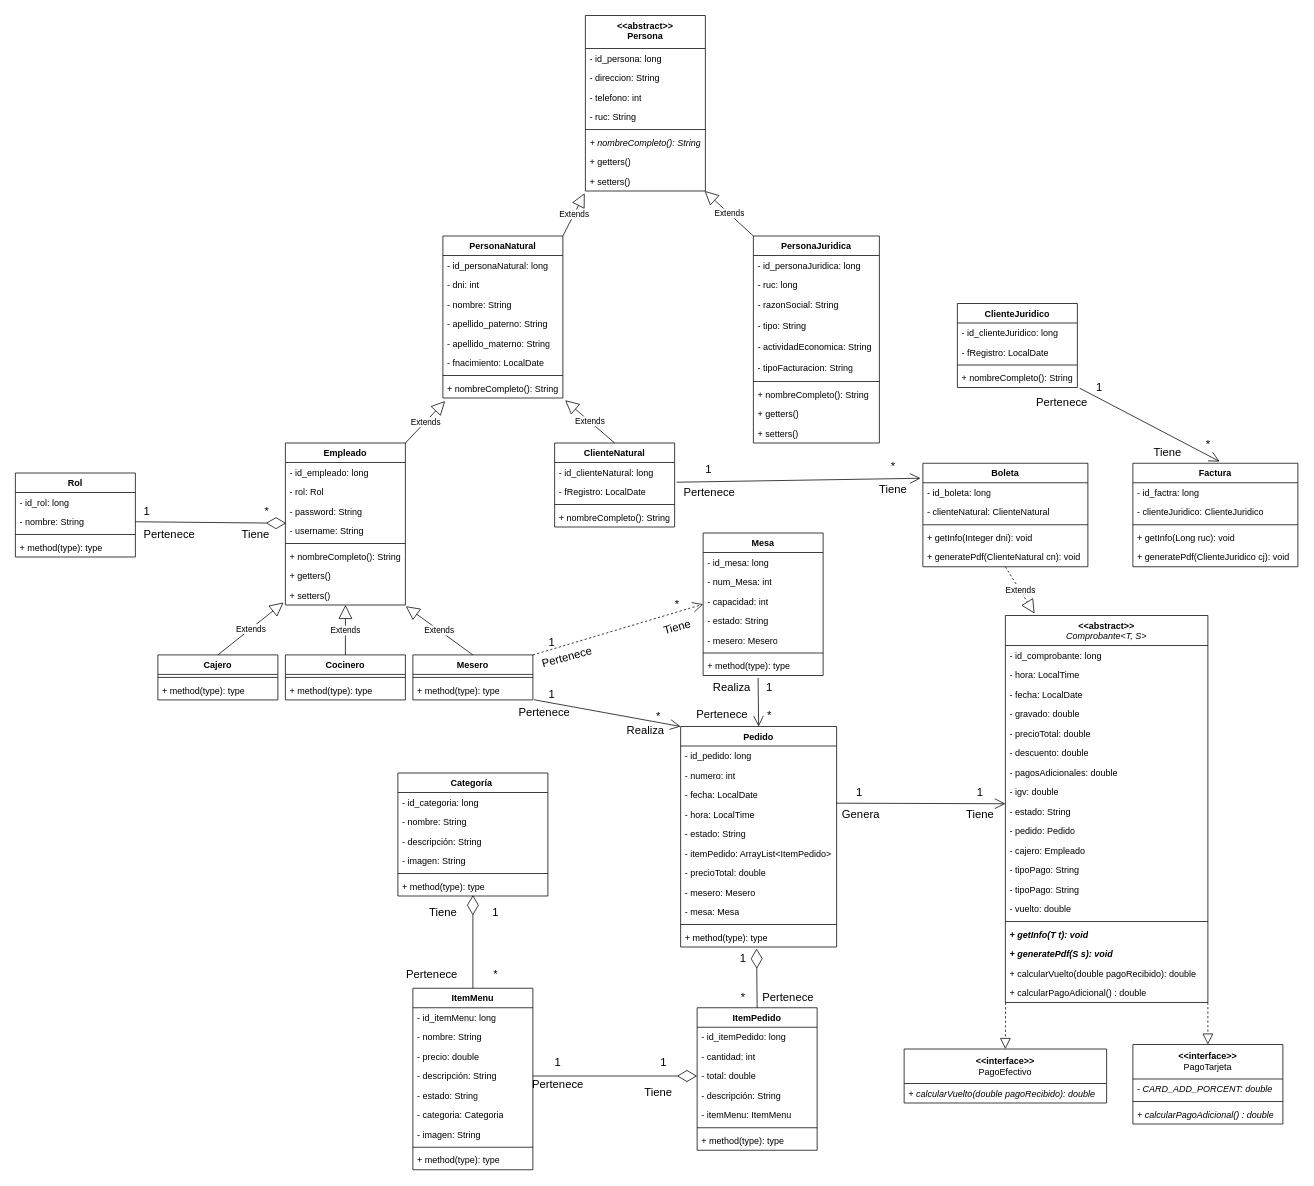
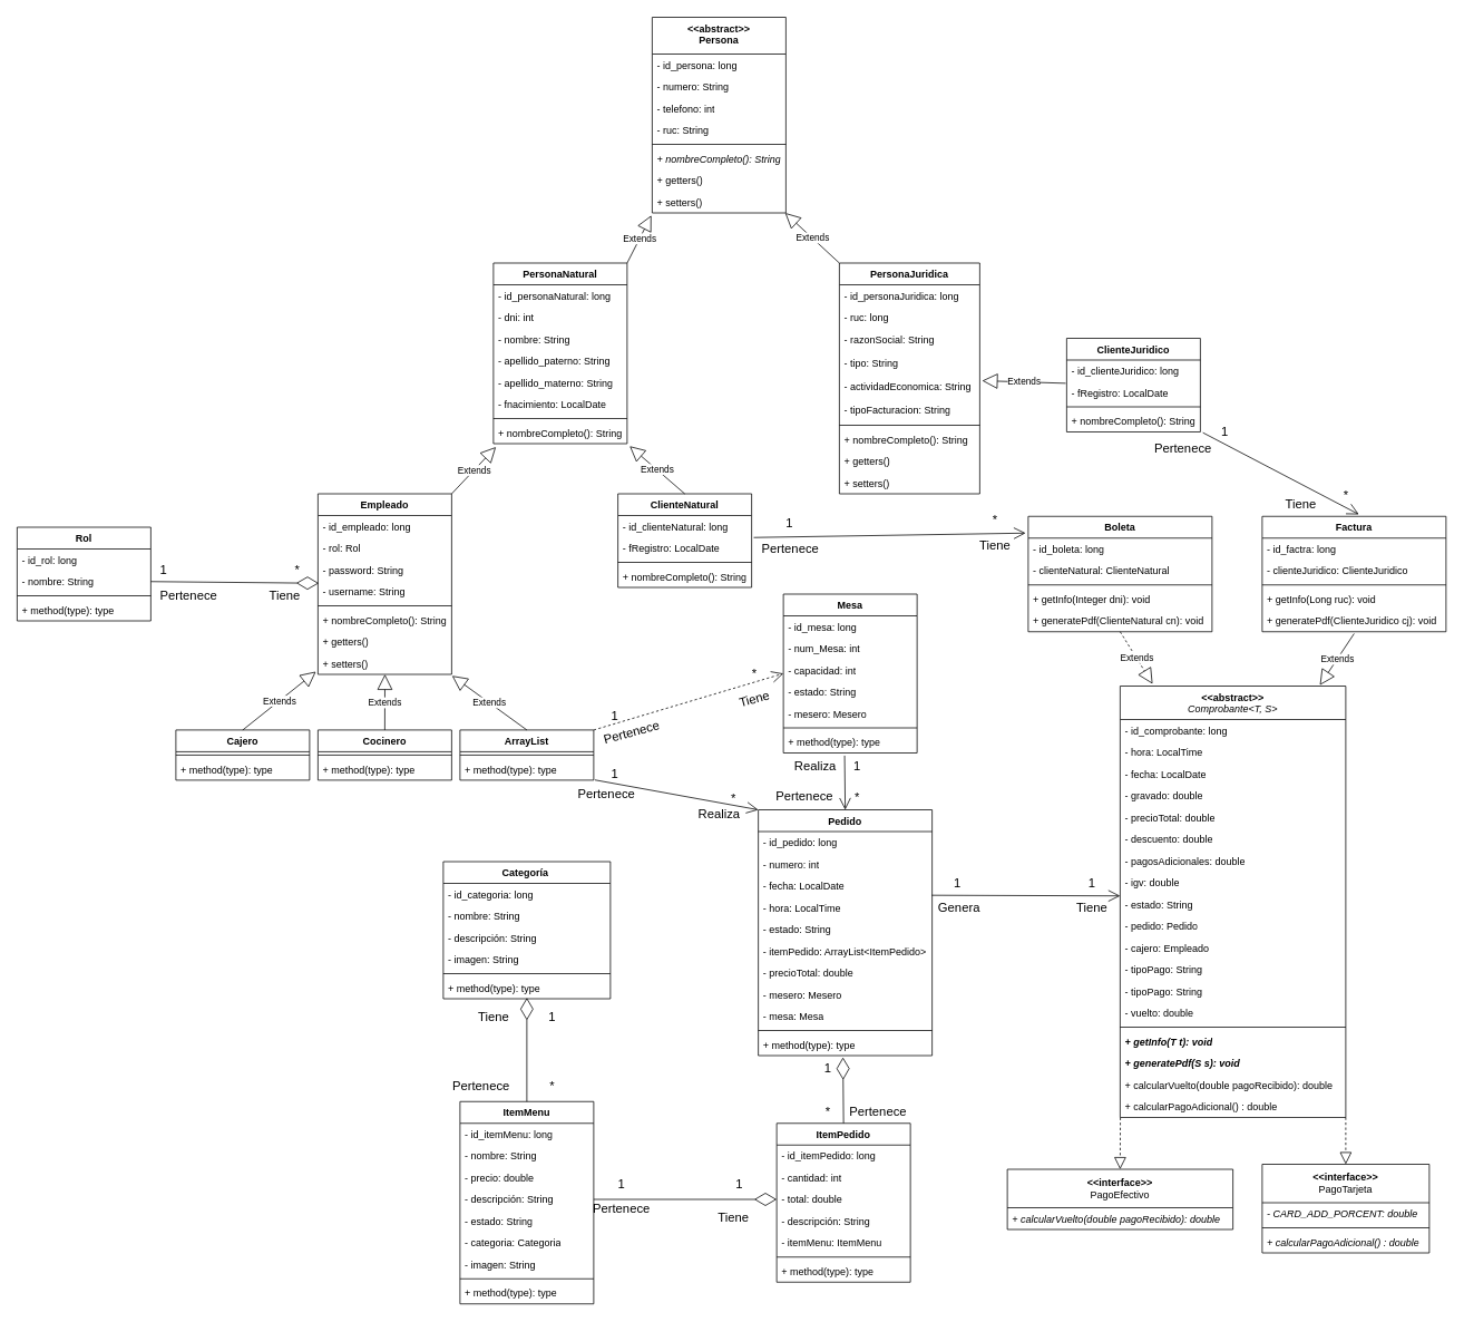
- <mxCell id="94" value="- direccion: String" style="text;strokeColor=none;fillColor=none;align=left;verticalAlign=top;spacingLeft=4;spacingRight=4;overflow=hidden;rotatable=0;points=[[0,0.5],[1,0.5]];portConstraint=eastwest;whiteSpace=wrap;html=1;" vertex="1" parent="92"><mxGeometry y="70" width="160" height="26" as="geometry" /></mxCell>
+ <mxCell id="94" value="- numero: String" style="text;strokeColor=none;fillColor=none;align=left;verticalAlign=top;spacingLeft=4;spacingRight=4;overflow=hidden;rotatable=0;points=[[0,0.5],[1,0.5]];portConstraint=eastwest;whiteSpace=wrap;html=1;" vertex="1" parent="92"><mxGeometry y="70" width="160" height="26" as="geometry" /></mxCell>
+ <mxCell id="144" value="Extends" style="endArrow=block;endSize=16;endFill=0;html=1;rounded=0;exitX=-0.007;exitY=1.07;exitDx=0;exitDy=0;entryX=1.017;entryY=0.241;entryDx=0;entryDy=0;entryPerimeter=0;exitPerimeter=0;" edge="1" parent="1" source="122" target="106"><mxGeometry width="160" relative="1" as="geometry"><mxPoint x="1014" y="324" as="sourcePoint" /><mxPoint x="917" y="298" as="targetPoint" /></mxGeometry></mxCell>
+ <mxCell id="178" value="Extends" style="endArrow=block;endSize=16;endFill=0;html=1;rounded=0;exitX=0.5;exitY=1.087;exitDx=0;exitDy=0;entryX=0.885;entryY=-0.002;entryDx=0;entryDy=0;entryPerimeter=0;exitPerimeter=0;" edge="1" parent="1" source="176" target="145"><mxGeometry width="160" relative="1" as="geometry"><mxPoint x="1688.72" y="1097.002" as="sourcePoint" /><mxPoint x="1430" y="914" as="targetPoint" /></mxGeometry></mxCell>
- <mxCell id="77" value="Mesero" style="swimlane;fontStyle=1;align=center;verticalAlign=top;childLayout=stackLayout;horizontal=1;startSize=26;horizontalStack=0;resizeParent=1;resizeParentMax=0;resizeLast=0;collapsible=1;marginBottom=0;whiteSpace=wrap;html=1;" parent="1" vertex="1"><mxGeometry x="550" y="872.56" width="160" height="60" as="geometry" /></mxCell>
+ <mxCell id="77" value="ArrayList" style="swimlane;fontStyle=1;align=center;verticalAlign=top;childLayout=stackLayout;horizontal=1;startSize=26;horizontalStack=0;resizeParent=1;resizeParentMax=0;resizeLast=0;collapsible=1;marginBottom=0;whiteSpace=wrap;html=1;" parent="1" vertex="1"><mxGeometry x="550" y="872.56" width="160" height="60" as="geometry" /></mxCell>
